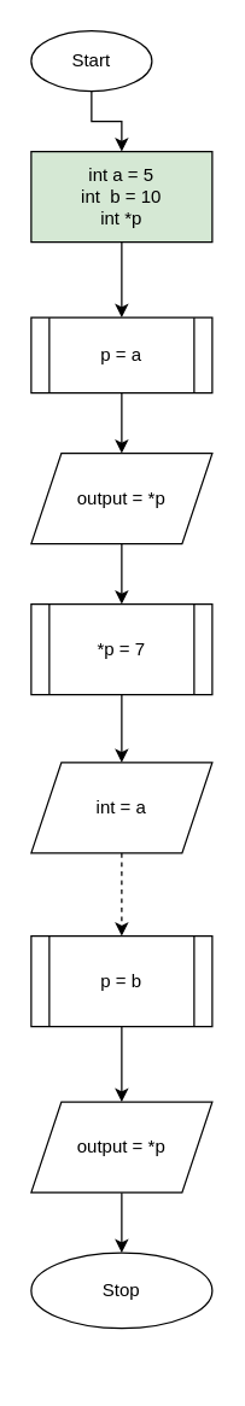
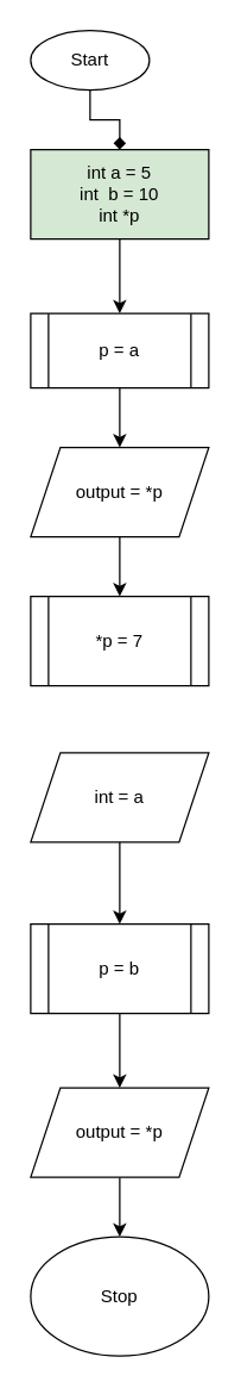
- <mxCell id="2" style="edgeStyle=orthogonalEdgeStyle;rounded=0;orthogonalLoop=1;jettySize=auto;html=1;entryX=0.5;entryY=0;entryDx=0;entryDy=0;" parent="1" source="3" target="6" edge="1"><mxGeometry relative="1" as="geometry" /></mxCell>
+ <mxCell id="2" style="edgeStyle=orthogonalEdgeStyle;rounded=0;orthogonalLoop=1;jettySize=auto;html=1;entryX=0.5;entryY=0;entryDx=0;entryDy=0;endArrow=diamond;" parent="1" source="3" target="6" edge="1"><mxGeometry relative="1" as="geometry" /></mxCell>
- <mxCell id="11" value="" style="edgeStyle=orthogonalEdgeStyle;rounded=0;orthogonalLoop=1;jettySize=auto;html=1;" parent="1" source="12" target="14" edge="1"><mxGeometry relative="1" as="geometry" /></mxCell>
- <mxCell id="13" value="" style="edgeStyle=orthogonalEdgeStyle;rounded=0;orthogonalLoop=1;jettySize=auto;html=1;dashed=1;" parent="1" source="14" target="16" edge="1"><mxGeometry relative="1" as="geometry" /></mxCell>
+ <mxCell id="13" value="" style="edgeStyle=orthogonalEdgeStyle;rounded=0;orthogonalLoop=1;jettySize=auto;html=1;" parent="1" source="14" target="16" edge="1"><mxGeometry relative="1" as="geometry" /></mxCell>
- <mxCell id="19" value="Stop" style="ellipse;whiteSpace=wrap;html=1;" parent="1" vertex="1"><mxGeometry x="20" y="830" width="120" height="50" as="geometry" /></mxCell>
+ <mxCell id="19" value="Stop" style="ellipse;whiteSpace=wrap;html=1;" parent="1" vertex="1"><mxGeometry x="20" y="830" width="120" height="80" as="geometry" /></mxCell>
